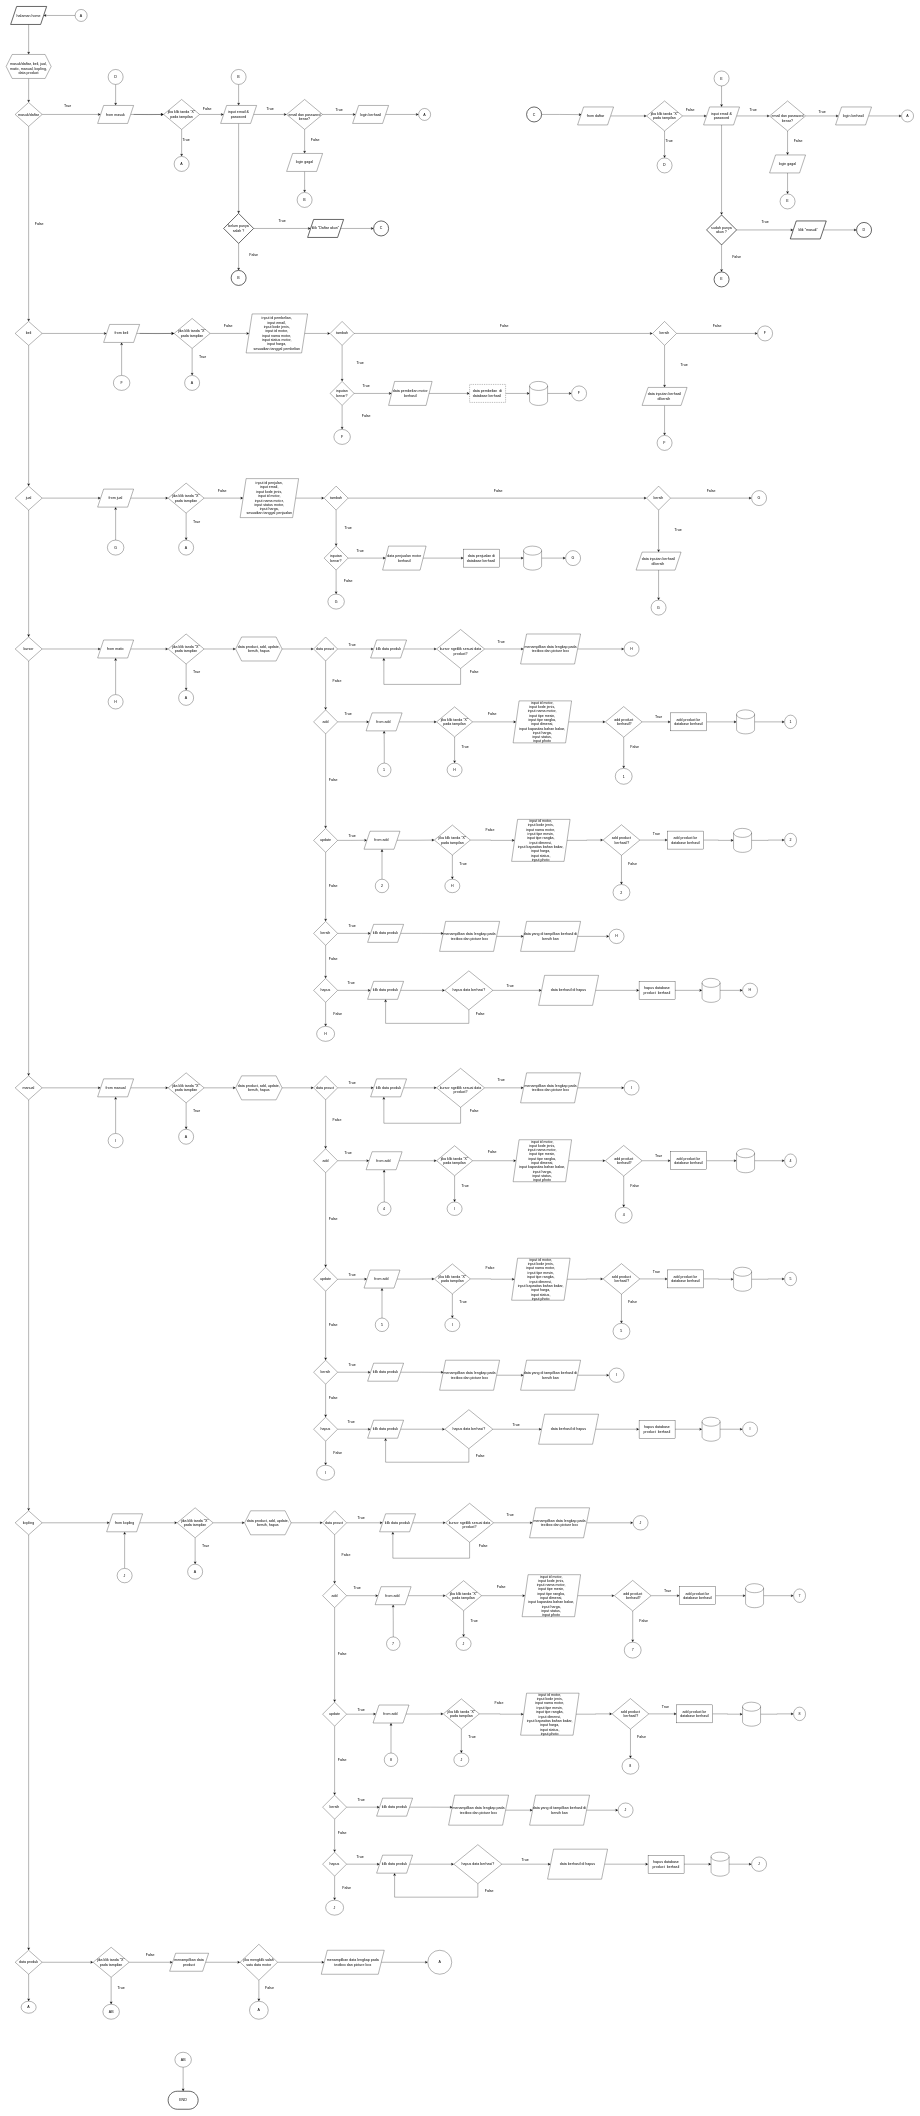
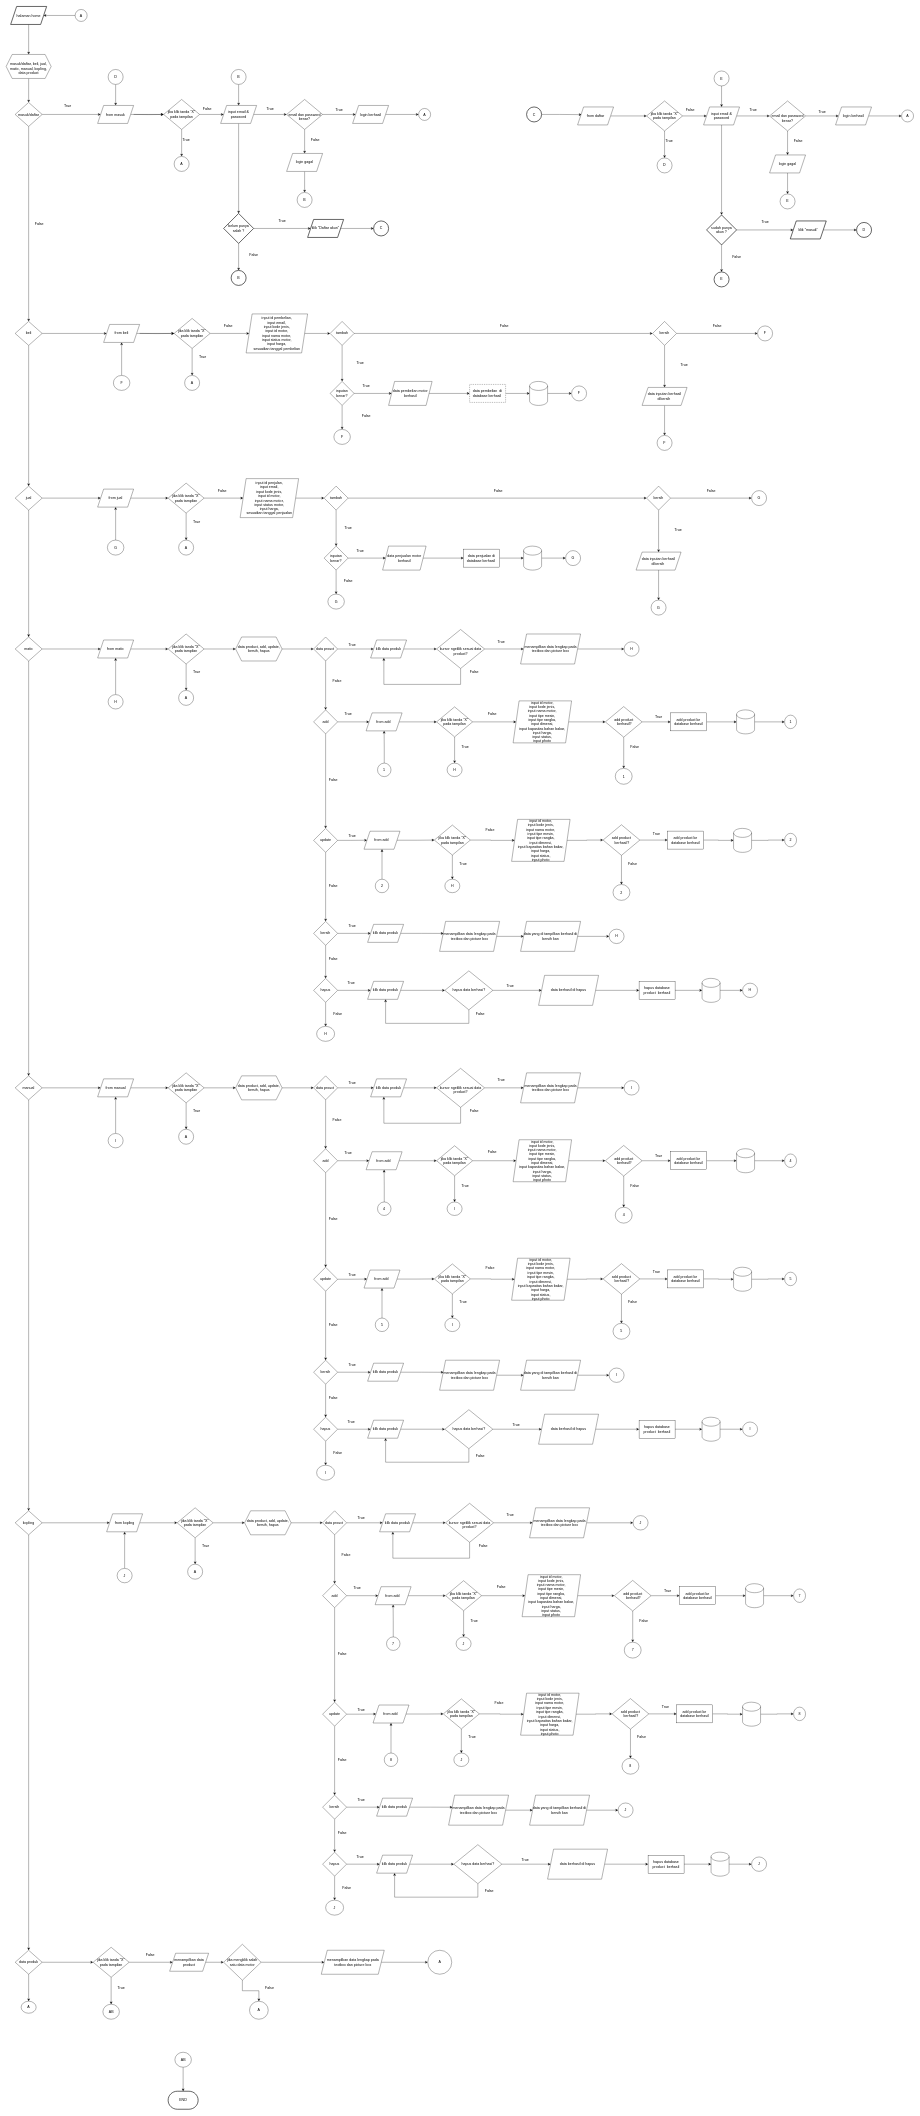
- <mxCell id="17" value="kursor" style="rhombus;whiteSpace=wrap;html=1;" vertex="1" parent="1"><mxGeometry x="50" y="2122" width="90" height="80" as="geometry" /></mxCell>
+ <mxCell id="17" value="matic" style="rhombus;whiteSpace=wrap;html=1;" vertex="1" parent="1"><mxGeometry x="50" y="2122" width="90" height="80" as="geometry" /></mxCell>
- <mxCell id="534" value="jika mengklik salah satu data motor" style="rhombus;whiteSpace=wrap;html=1;" vertex="1" parent="1"><mxGeometry x="800" y="6480" width="125" height="120" as="geometry" /></mxCell>
+ <mxCell id="534" value="jika mengklik salah satu data motor" style="rhombus;whiteSpace=wrap;html=1;" vertex="1" parent="1"><mxGeometry x="745" y="6480" width="125" height="120" as="geometry" /></mxCell>
